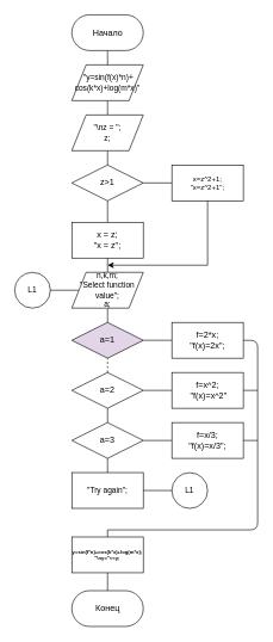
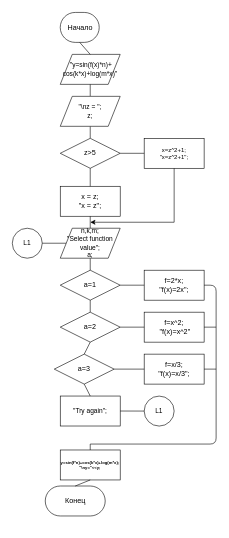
- <mxCell id="2" value="Начало" style="html=1;dashed=0;whitespace=wrap;shape=mxgraph.dfd.start" parent="1" vertex="1"><mxGeometry x="100" y="20" width="100" height="50" as="geometry" /></mxCell>
+ <mxCell id="2" value="Начало" style="html=1;dashed=0;whitespace=wrap;shape=mxgraph.dfd.start" parent="1" vertex="1"><mxGeometry x="100" y="20" width="65" height="50" as="geometry" /></mxCell>
- <mxCell id="7" value="z&amp;gt;1" style="rhombus;whiteSpace=wrap;html=1;" parent="1" vertex="1"><mxGeometry x="100" y="230" width="100" height="50" as="geometry" /></mxCell>
+ <mxCell id="7" value="z&amp;gt;5" style="rhombus;whiteSpace=wrap;html=1;" parent="1" vertex="1"><mxGeometry x="100" y="230" width="100" height="50" as="geometry" /></mxCell>
- <mxCell id="16" value="a=1" style="rhombus;whiteSpace=wrap;html=1;fillColor=#e1d5e7;" parent="1" vertex="1"><mxGeometry x="100" y="450" width="100" height="50" as="geometry" /></mxCell>
+ <mxCell id="16" value="a=1" style="rhombus;whiteSpace=wrap;html=1;" parent="1" vertex="1"><mxGeometry x="100" y="450" width="100" height="50" as="geometry" /></mxCell>
- <mxCell id="22" value="" style="endArrow=none;html=1;fontSize=9;entryX=0.5;entryY=1;entryDx=0;entryDy=0;exitX=0.5;exitY=0;exitDx=0;exitDy=0;dashed=1;" parent="1" source="20" target="16" edge="1"><mxGeometry width="50" height="50" relative="1" as="geometry"><mxPoint x="100" y="710" as="sourcePoint" /><mxPoint x="150" y="660" as="targetPoint" /></mxGeometry></mxCell>
+ <mxCell id="22" value="" style="endArrow=none;html=1;fontSize=9;entryX=0.5;entryY=1;entryDx=0;entryDy=0;exitX=0.5;exitY=0;exitDx=0;exitDy=0;" parent="1" source="20" target="16" edge="1"><mxGeometry width="50" height="50" relative="1" as="geometry"><mxPoint x="100" y="710" as="sourcePoint" /><mxPoint x="150" y="660" as="targetPoint" /></mxGeometry></mxCell>
- <mxCell id="21" value="a=3" style="rhombus;whiteSpace=wrap;html=1;" parent="1" vertex="1"><mxGeometry x="100" y="590" width="100" height="50" as="geometry" /></mxCell>
+ <mxCell id="21" value="a=3" style="rhombus;whiteSpace=wrap;html=1;" parent="1" vertex="1"><mxGeometry x="90" y="590" width="100" height="50" as="geometry" /></mxCell>
- <mxCell id="37" value="Конец" style="html=1;dashed=0;whitespace=wrap;shape=mxgraph.dfd.start" parent="1" vertex="1"><mxGeometry x="100" y="825" width="100" height="50" as="geometry" /></mxCell>
+ <mxCell id="37" value="Конец" style="html=1;dashed=0;whitespace=wrap;shape=mxgraph.dfd.start" parent="1" vertex="1"><mxGeometry x="75" y="810" width="100" height="50" as="geometry" /></mxCell>
